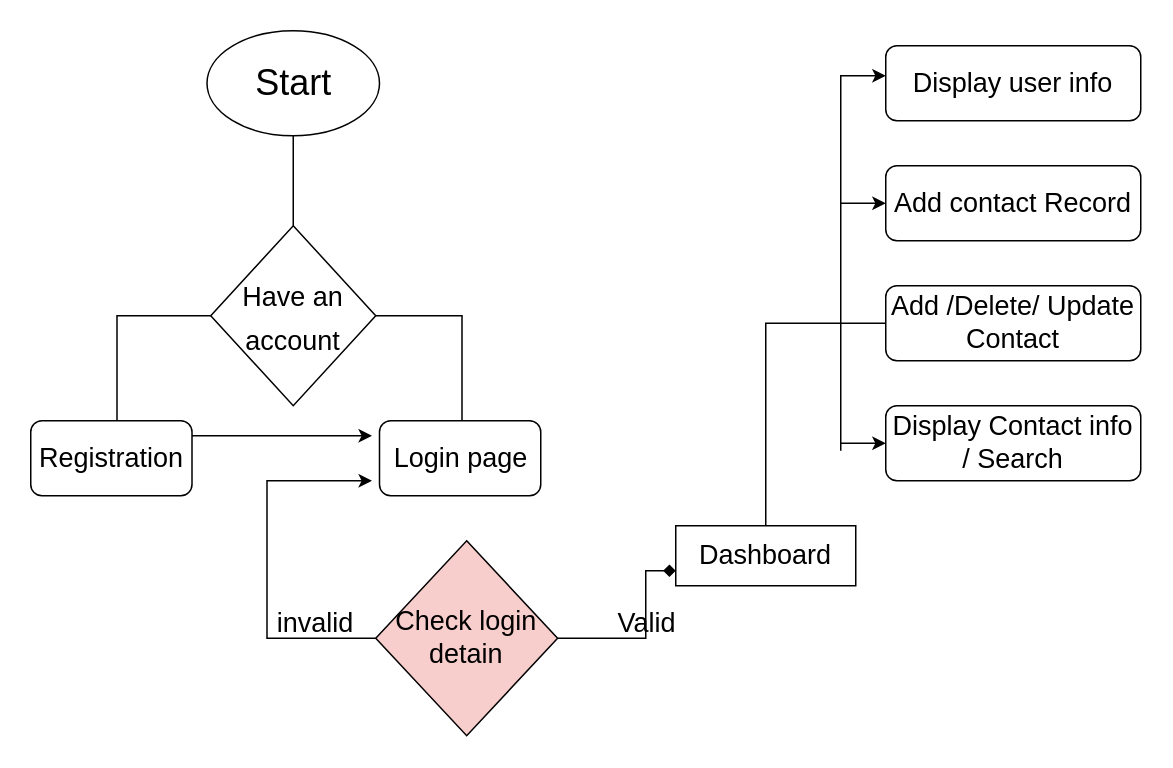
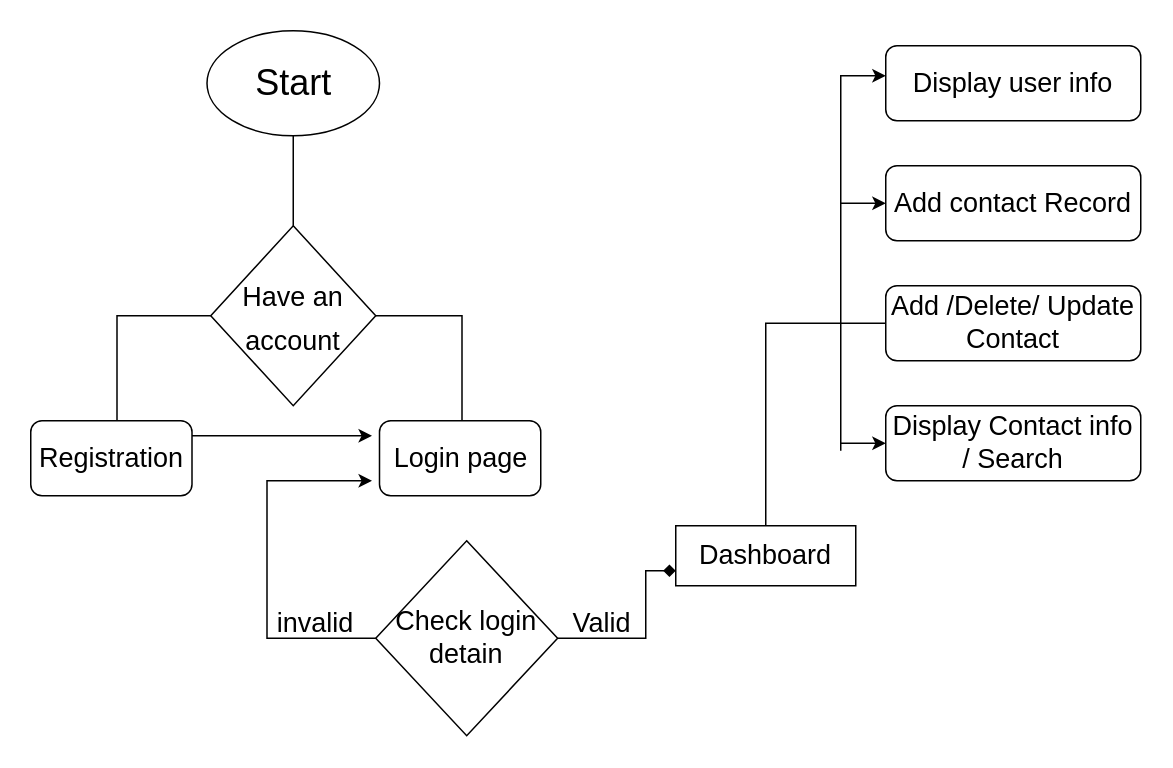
- <mxCell id="15" value="Valid" style="text;html=1;strokeColor=none;fillColor=none;align=center;verticalAlign=middle;whiteSpace=wrap;rounded=0;fontSize=18;" vertex="1" parent="1"><mxGeometry x="401.25" y="400" width="60" height="30" as="geometry" /></mxCell>
+ <mxCell id="15" value="Valid" style="text;html=1;strokeColor=none;fillColor=none;align=center;verticalAlign=middle;whiteSpace=wrap;rounded=0;fontSize=18;" vertex="1" parent="1"><mxGeometry x="371.25" y="400" width="60" height="30" as="geometry" /></mxCell>
- <mxCell id="10" value="Check login detain" style="rhombus;whiteSpace=wrap;html=1;fontSize=18;fillColor=#f8cecc;" vertex="1" parent="1"><mxGeometry x="250" y="360" width="121.25" height="130" as="geometry" /></mxCell>
+ <mxCell id="10" value="Check login detain" style="rhombus;whiteSpace=wrap;html=1;fontSize=18;" vertex="1" parent="1"><mxGeometry x="250" y="360" width="121.25" height="130" as="geometry" /></mxCell>
